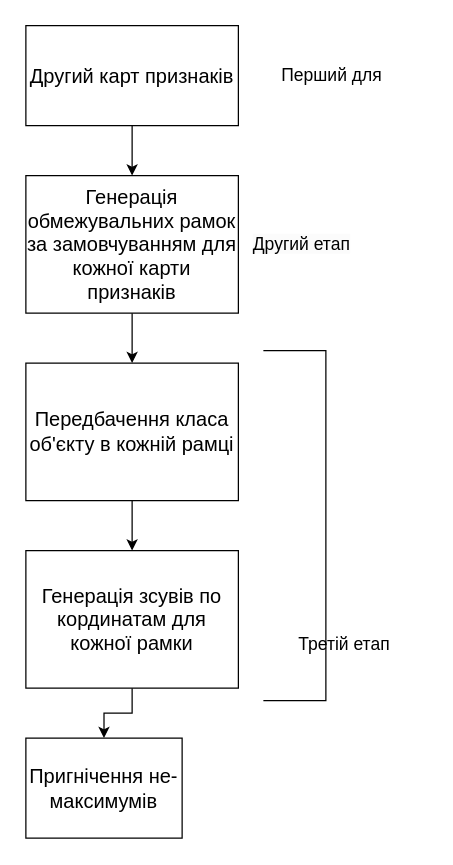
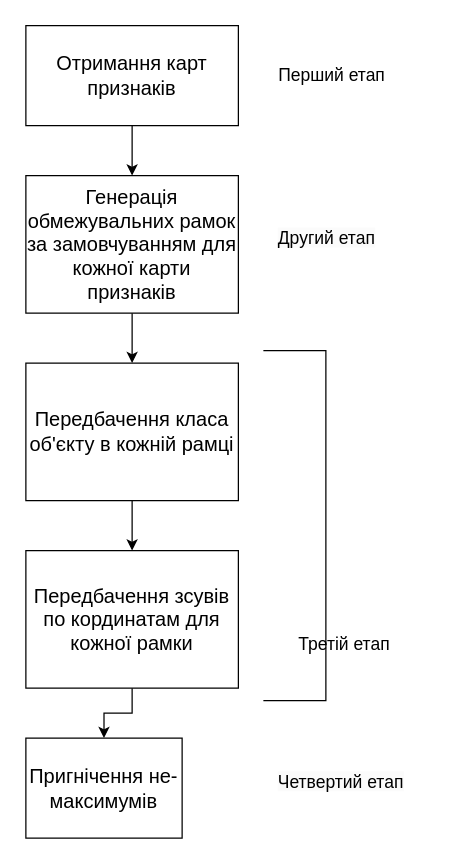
- <mxCell id="3" value="&lt;font size=&quot;3&quot;&gt;Другий карт признаків&lt;/font&gt;" style="rounded=0;whiteSpace=wrap;html=1;" vertex="1" parent="1"><mxGeometry x="20" y="20" width="170" height="80" as="geometry" /></mxCell>
+ <mxCell id="3" value="&lt;font size=&quot;3&quot;&gt;Отримання карт признаків&lt;/font&gt;" style="rounded=0;whiteSpace=wrap;html=1;" vertex="1" parent="1"><mxGeometry x="20" y="20" width="170" height="80" as="geometry" /></mxCell>
- <mxCell id="12" value="&lt;font style=&quot;font-size: 14px;&quot;&gt;Перший для&lt;/font&gt;" style="text;html=1;align=center;verticalAlign=middle;whiteSpace=wrap;rounded=0;" vertex="1" parent="1"><mxGeometry x="220" y="45" width="90" height="30" as="geometry" /></mxCell>
+ <mxCell id="12" value="&lt;font style=&quot;font-size: 14px;&quot;&gt;Перший етап&lt;/font&gt;" style="text;html=1;align=center;verticalAlign=middle;whiteSpace=wrap;rounded=0;" vertex="1" parent="1"><mxGeometry x="220" y="45" width="90" height="30" as="geometry" /></mxCell>
- <mxCell id="13" value="&lt;span style=&quot;color: rgb(0, 0, 0); font-family: Helvetica; font-size: 14px; font-style: normal; font-variant-ligatures: normal; font-variant-caps: normal; letter-spacing: normal; orphans: 2; text-align: center; text-indent: 0px; text-transform: none; widows: 2; word-spacing: 0px; -webkit-text-stroke-width: 0px; white-space: normal; background-color: rgb(251, 251, 251); text-decoration-thickness: initial; text-decoration-style: initial; text-decoration-color: initial; float: none; display: inline !important;&quot;&gt;Другий етап&lt;/span&gt;" style="text;whiteSpace=wrap;html=1;" vertex="1" parent="1"><mxGeometry x="200" y="180" width="90" height="40" as="geometry" /></mxCell>
+ <mxCell id="13" value="&lt;span style=&quot;color: rgb(0, 0, 0); font-family: Helvetica; font-size: 14px; font-style: normal; font-variant-ligatures: normal; font-variant-caps: normal; letter-spacing: normal; orphans: 2; text-align: center; text-indent: 0px; text-transform: none; widows: 2; word-spacing: 0px; -webkit-text-stroke-width: 0px; white-space: normal; background-color: rgb(251, 251, 251); text-decoration-thickness: initial; text-decoration-style: initial; text-decoration-color: initial; float: none; display: inline !important;&quot;&gt;Другий етап&lt;/span&gt;" style="text;whiteSpace=wrap;html=1;" vertex="1" parent="1"><mxGeometry x="220" y="175" width="90" height="40" as="geometry" /></mxCell>
- <mxCell id="9" value="&lt;font size=&quot;3&quot;&gt;Генерація зсувів по кординатам для кожної рамки&lt;/font&gt;" style="rounded=0;whiteSpace=wrap;html=1;" vertex="1" parent="1"><mxGeometry x="20" y="440" width="170" height="110" as="geometry" /></mxCell>
+ <mxCell id="9" value="&lt;font size=&quot;3&quot;&gt;Передбачення зсувів по кординатам для кожної рамки&lt;/font&gt;" style="rounded=0;whiteSpace=wrap;html=1;" vertex="1" parent="1"><mxGeometry x="20" y="440" width="170" height="110" as="geometry" /></mxCell>
+ <mxCell id="15" value="&lt;span style=&quot;color: rgb(0, 0, 0); font-family: Helvetica; font-size: 14px; font-style: normal; font-variant-ligatures: normal; font-variant-caps: normal; font-weight: 400; letter-spacing: normal; orphans: 2; text-align: center; text-indent: 0px; text-transform: none; widows: 2; word-spacing: 0px; -webkit-text-stroke-width: 0px; white-space: normal; background-color: rgb(251, 251, 251); text-decoration-thickness: initial; text-decoration-style: initial; text-decoration-color: initial; display: inline !important; float: none;&quot;&gt;Четвертий етап&lt;/span&gt;" style="text;whiteSpace=wrap;html=1;" vertex="1" parent="1"><mxGeometry x="220" y="610" width="120" height="40" as="geometry" /></mxCell>
